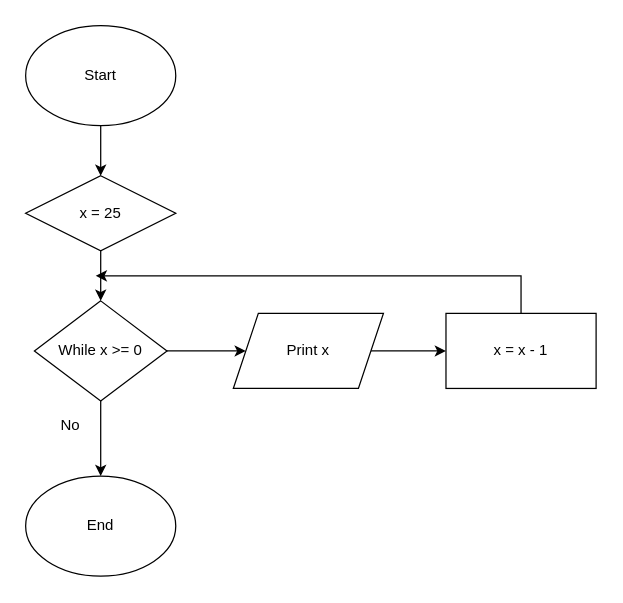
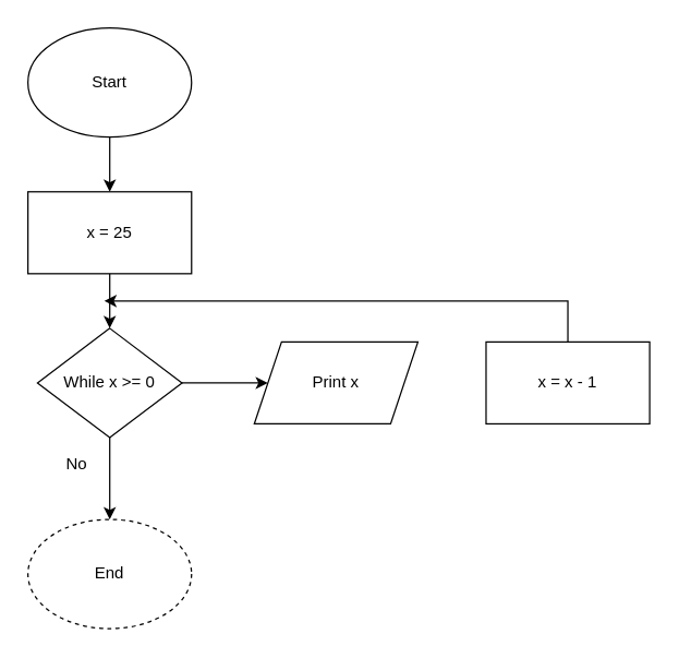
- <mxCell id="5" value="x = 25" style="rhombus;whiteSpace=wrap;html=1;" vertex="1" parent="1"><mxGeometry x="20" y="140" width="120" height="60" as="geometry" /></mxCell>
+ <mxCell id="5" value="x = 25" style="whiteSpace=wrap;html=1;" vertex="1" parent="1"><mxGeometry x="20" y="140" width="120" height="60" as="geometry" /></mxCell>
- <mxCell id="9" value="" style="edgeStyle=orthogonalEdgeStyle;rounded=0;orthogonalLoop=1;jettySize=auto;html=1;" edge="1" parent="1" source="10" target="12"><mxGeometry relative="1" as="geometry" /></mxCell>
- <mxCell id="13" value="End" style="ellipse;whiteSpace=wrap;html=1;" vertex="1" parent="1"><mxGeometry x="20" y="380" width="120" height="80" as="geometry" /></mxCell>
+ <mxCell id="13" value="End" style="ellipse;whiteSpace=wrap;html=1;dashed=1;" vertex="1" parent="1"><mxGeometry x="20" y="380" width="120" height="80" as="geometry" /></mxCell>
